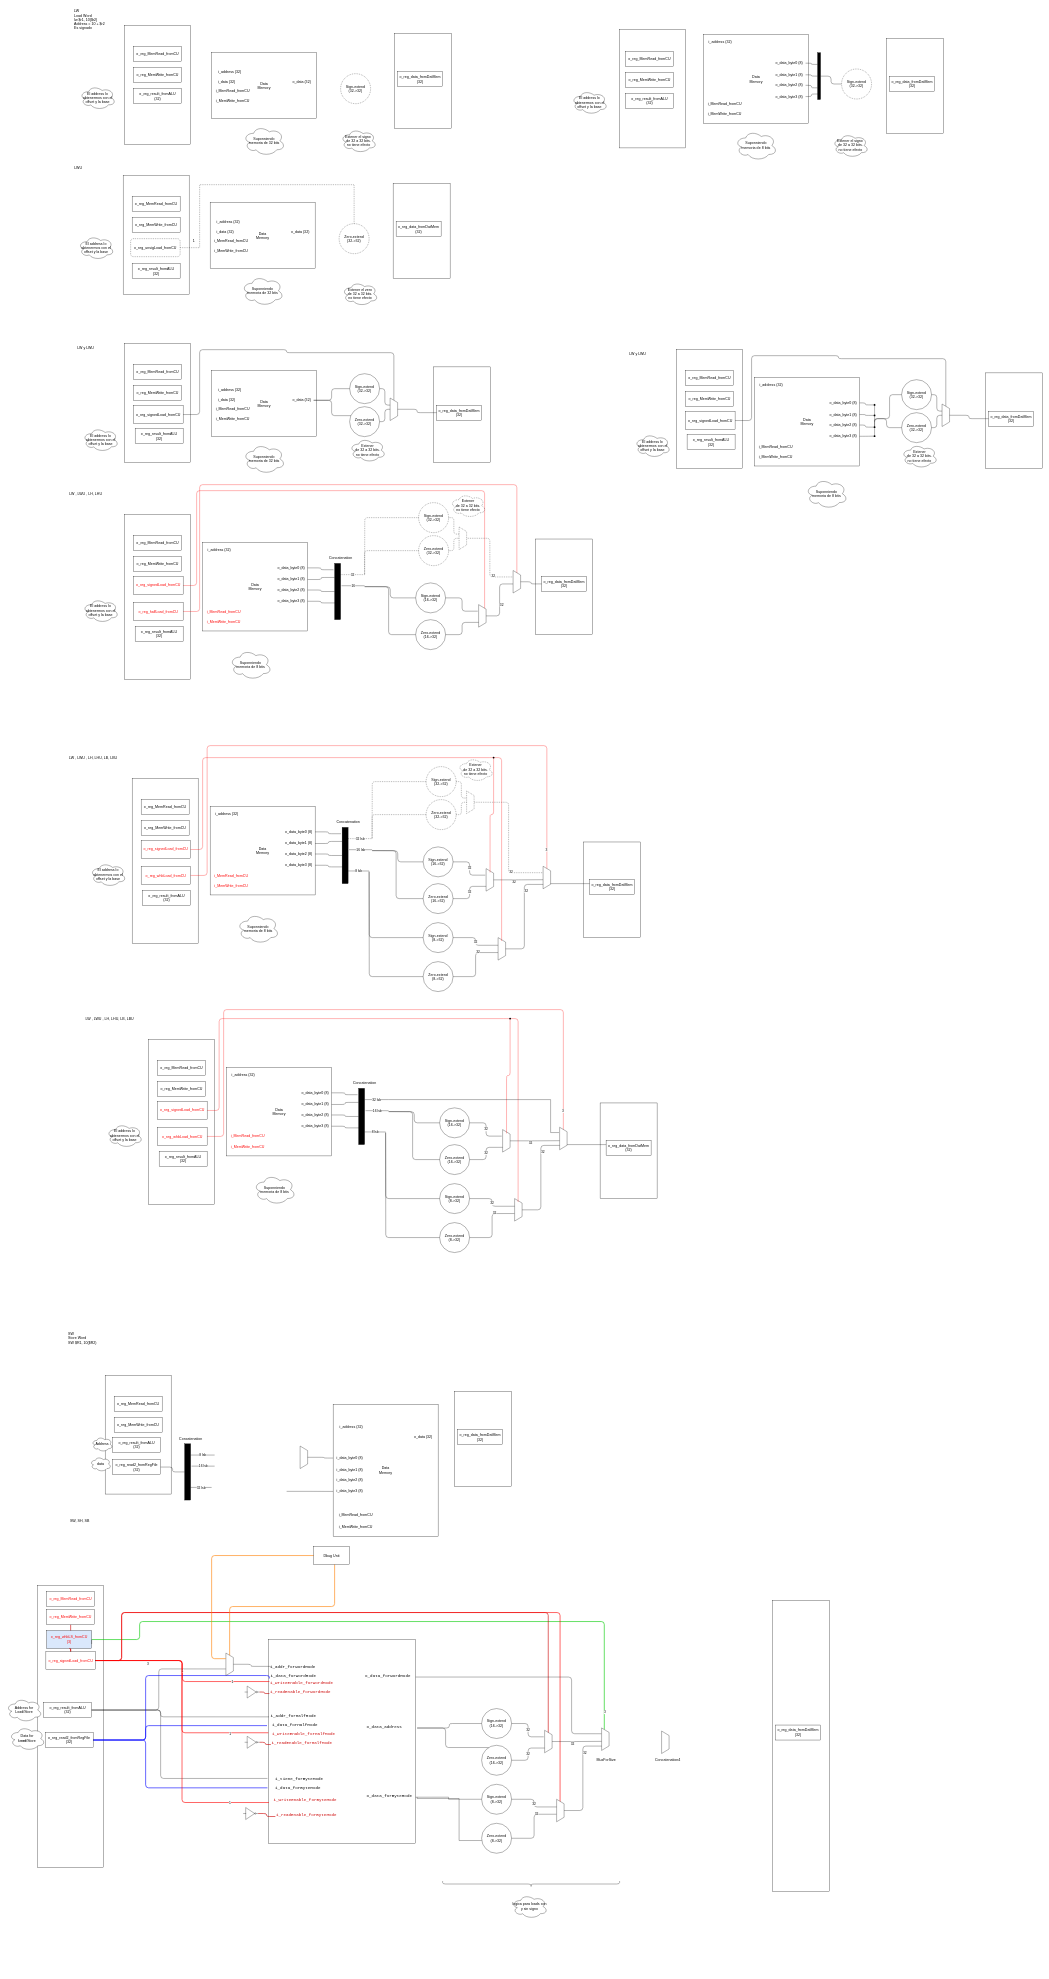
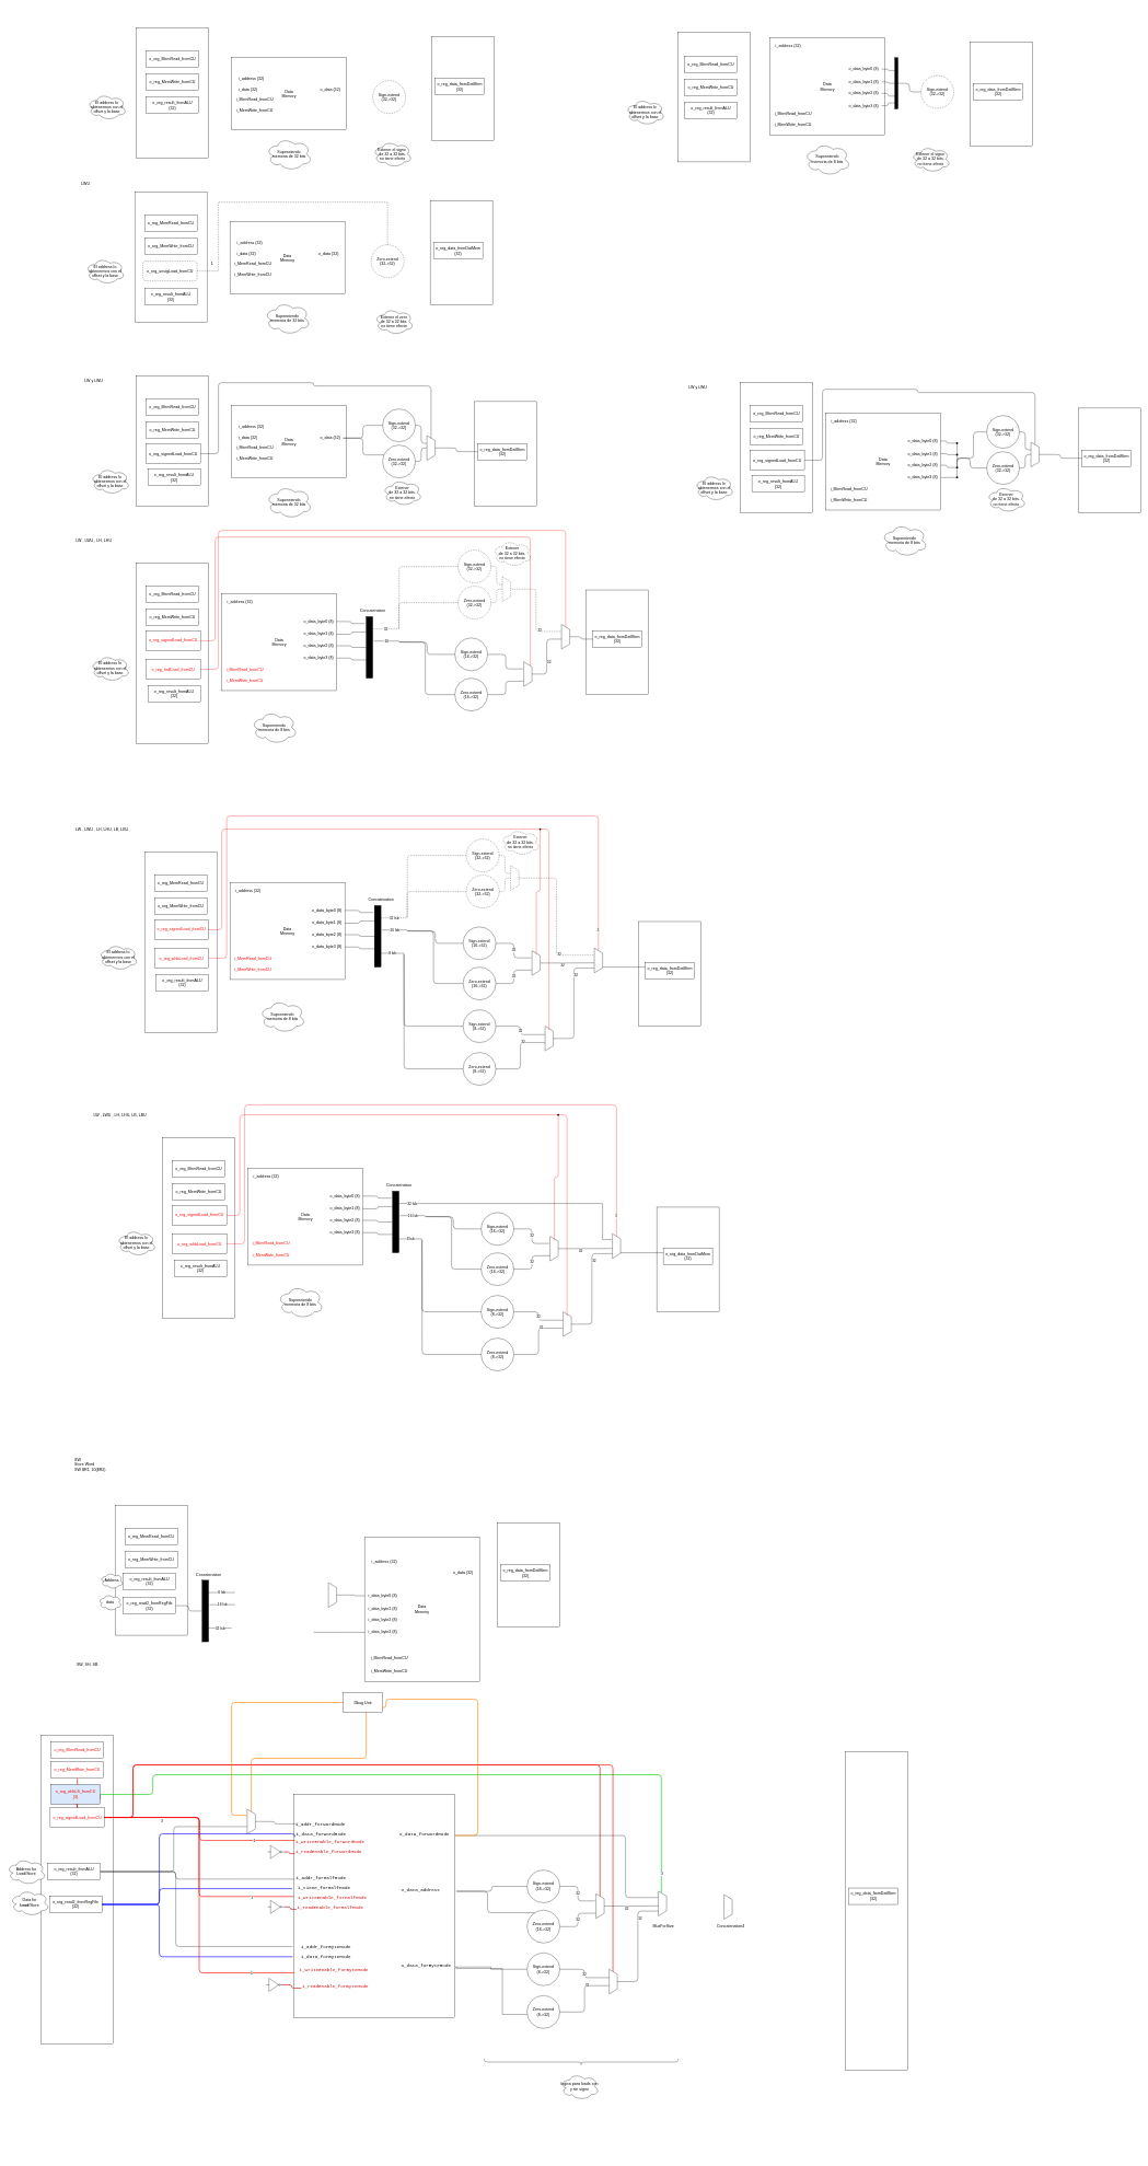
- <mxCell id="9" value="LW &lt;br&gt;Load Word&lt;br&gt;lw $r1, 10($r2)&lt;br&gt;Address = 10 + $r2&lt;br&gt;Es signado" style="text;html=1;align=left;verticalAlign=middle;resizable=0;points=[];autosize=1;strokeColor=none;fillColor=none;" parent="1" vertex="1"><mxGeometry x="245" y="20" width="130" height="90" as="geometry" /></mxCell>
+ <mxCell id="364" style="edgeStyle=orthogonalEdgeStyle;html=1;entryX=1;entryY=0.75;entryDx=0;entryDy=0;strokeColor=#FF8000;strokeWidth=2;fontColor=#000000;endArrow=none;endFill=0;" edge="1" parent="1" source="365" target="405"><mxGeometry relative="1" as="geometry"><Array as="points"><mxPoint x="1455" y="5590" /><mxPoint x="1455" y="5175" /><mxPoint x="1175" y="5175" /><mxPoint x="1175" y="5200" /></Array></mxGeometry></mxCell>
- <mxCell id="369" value="&lt;div style=&quot;color: rgb(0, 0, 0); background-color: rgb(255, 255, 255); font-family: Consolas, &amp;quot;Courier New&amp;quot;, monospace; font-weight: normal; font-size: 14px; line-height: 19px;&quot;&gt;&lt;div&gt;&lt;span style=&quot;color: #000000;&quot;&gt;i_data_forHalfMode&lt;/span&gt;&lt;/div&gt;&lt;/div&gt;" style="text;whiteSpace=wrap;html=1;" vertex="1" parent="1"><mxGeometry x="905" y="5735" width="170" height="40" as="geometry" /></mxCell>
+ <mxCell id="369" value="&lt;div style=&quot;color: rgb(0, 0, 0); background-color: rgb(255, 255, 255); font-family: Consolas, &amp;quot;Courier New&amp;quot;, monospace; font-weight: normal; font-size: 14px; line-height: 19px;&quot;&gt;&lt;div&gt;&lt;span style=&quot;color: #000000;&quot;&gt;i_tiene_forHalfMode&lt;/span&gt;&lt;/div&gt;&lt;/div&gt;" style="text;whiteSpace=wrap;html=1;" vertex="1" parent="1"><mxGeometry x="905" y="5735" width="170" height="40" as="geometry" /></mxCell>
- <mxCell id="375" value="&lt;div style=&quot;color: rgb(0, 0, 0); background-color: rgb(255, 255, 255); font-family: Consolas, &amp;quot;Courier New&amp;quot;, monospace; font-weight: normal; font-size: 14px; line-height: 19px;&quot;&gt;&lt;div&gt;&lt;span style=&quot;color: #000000;&quot;&gt;i_tiene_forByteMode&lt;/span&gt;&lt;/div&gt;&lt;/div&gt;" style="text;whiteSpace=wrap;html=1;" vertex="1" parent="1"><mxGeometry x="915" y="5915" width="170" height="40" as="geometry" /></mxCell>
+ <mxCell id="375" value="&lt;div style=&quot;color: rgb(0, 0, 0); background-color: rgb(255, 255, 255); font-family: Consolas, &amp;quot;Courier New&amp;quot;, monospace; font-weight: normal; font-size: 14px; line-height: 19px;&quot;&gt;&lt;div&gt;&lt;span style=&quot;color: #000000;&quot;&gt;i_addr_forByteMode&lt;/span&gt;&lt;/div&gt;&lt;/div&gt;" style="text;whiteSpace=wrap;html=1;" vertex="1" parent="1"><mxGeometry x="915" y="5915" width="170" height="40" as="geometry" /></mxCell>
